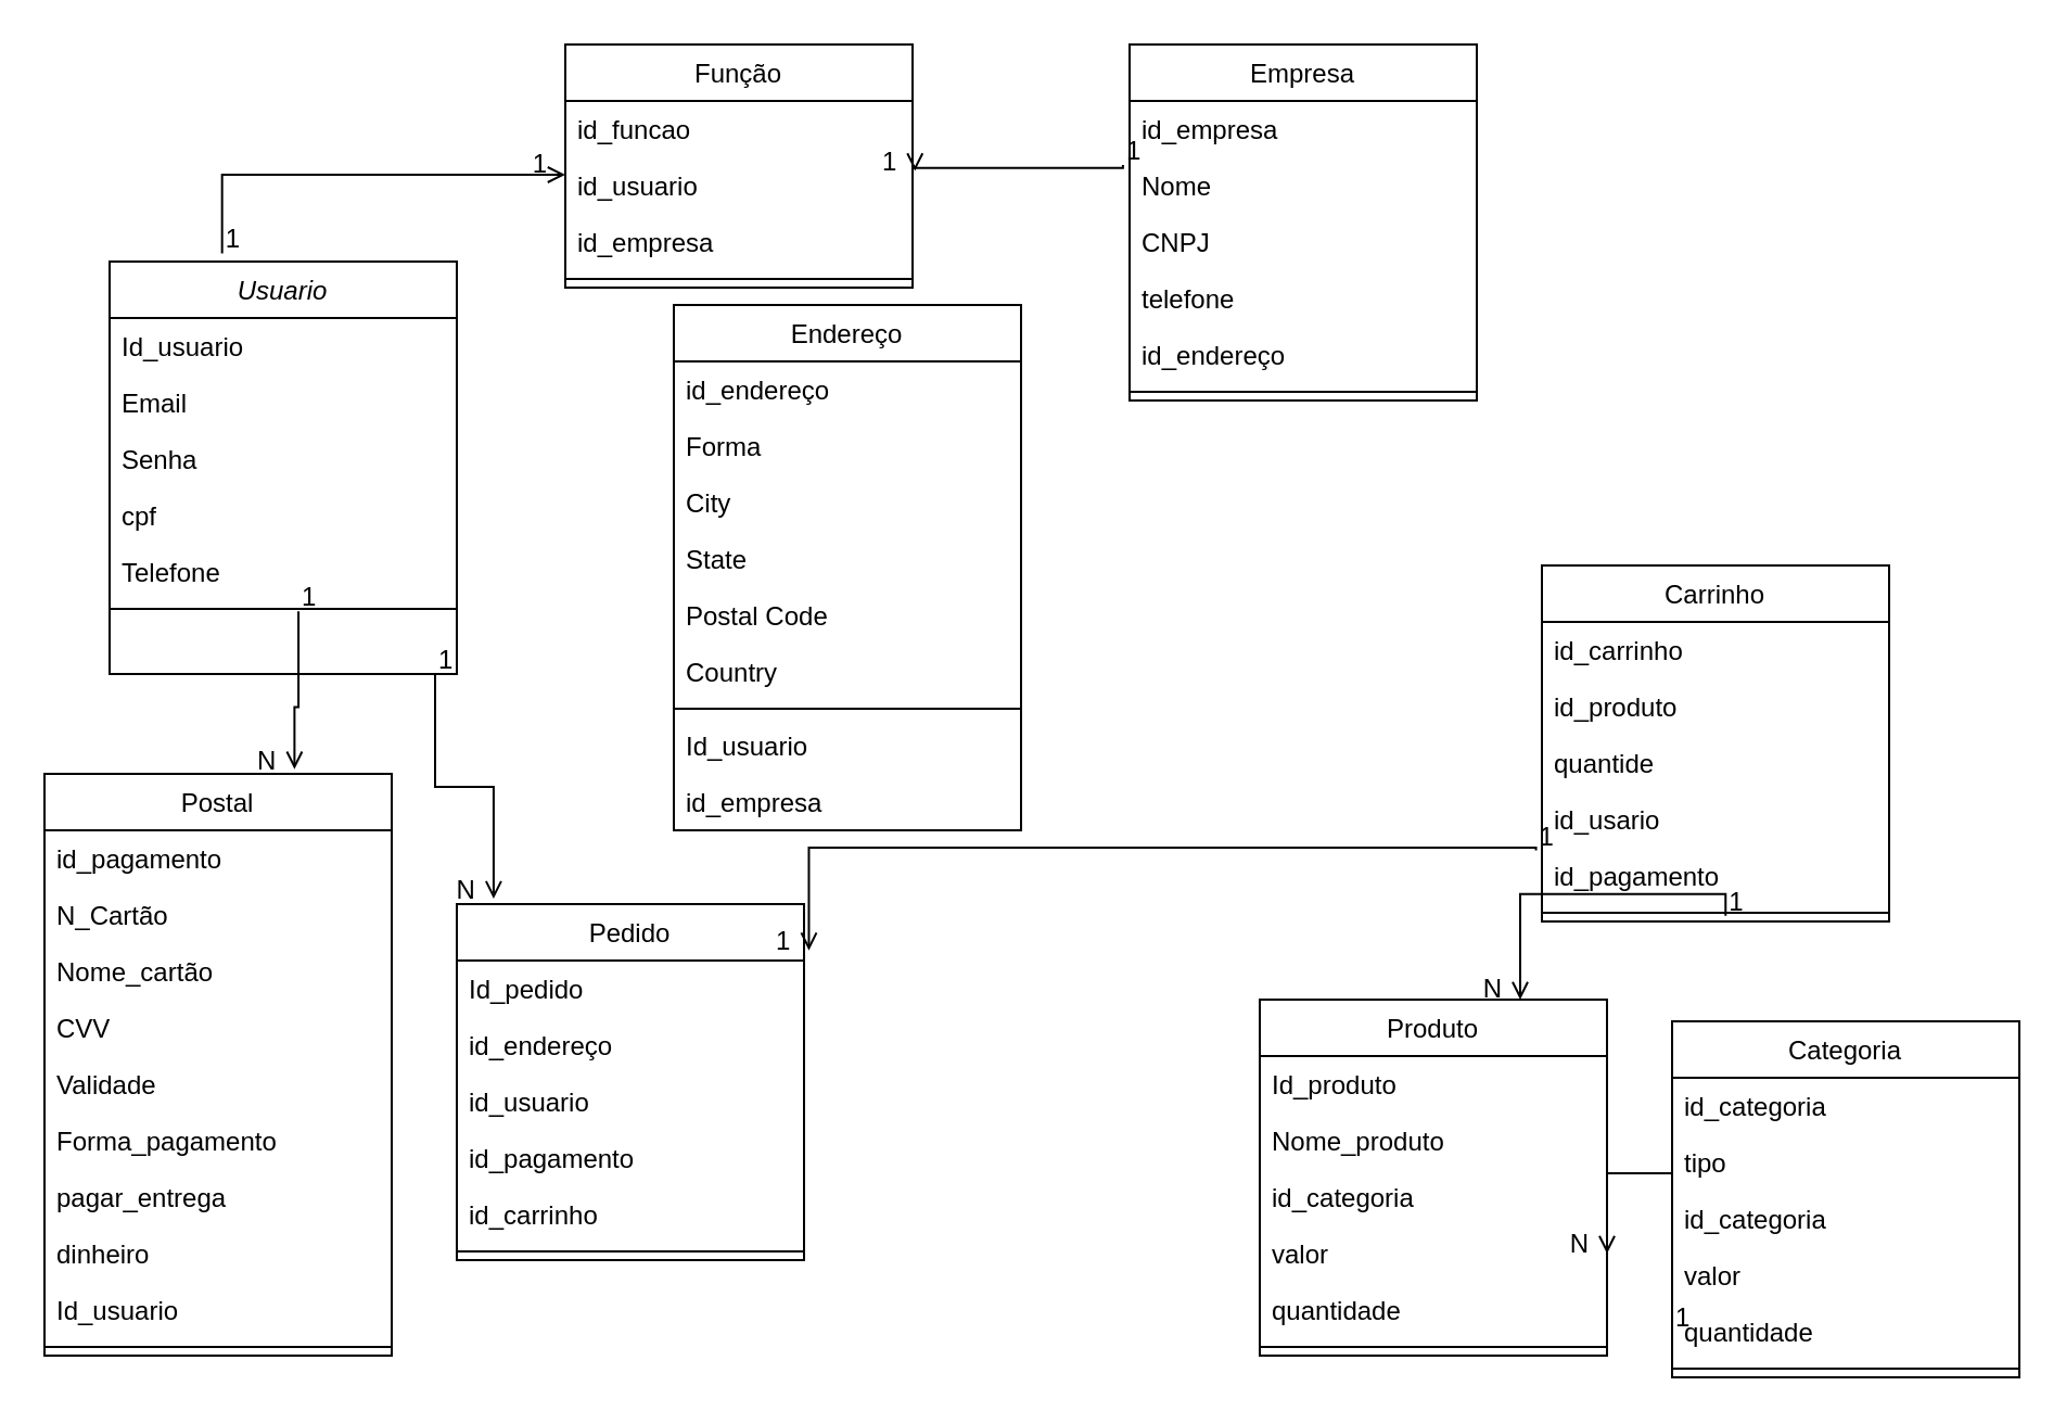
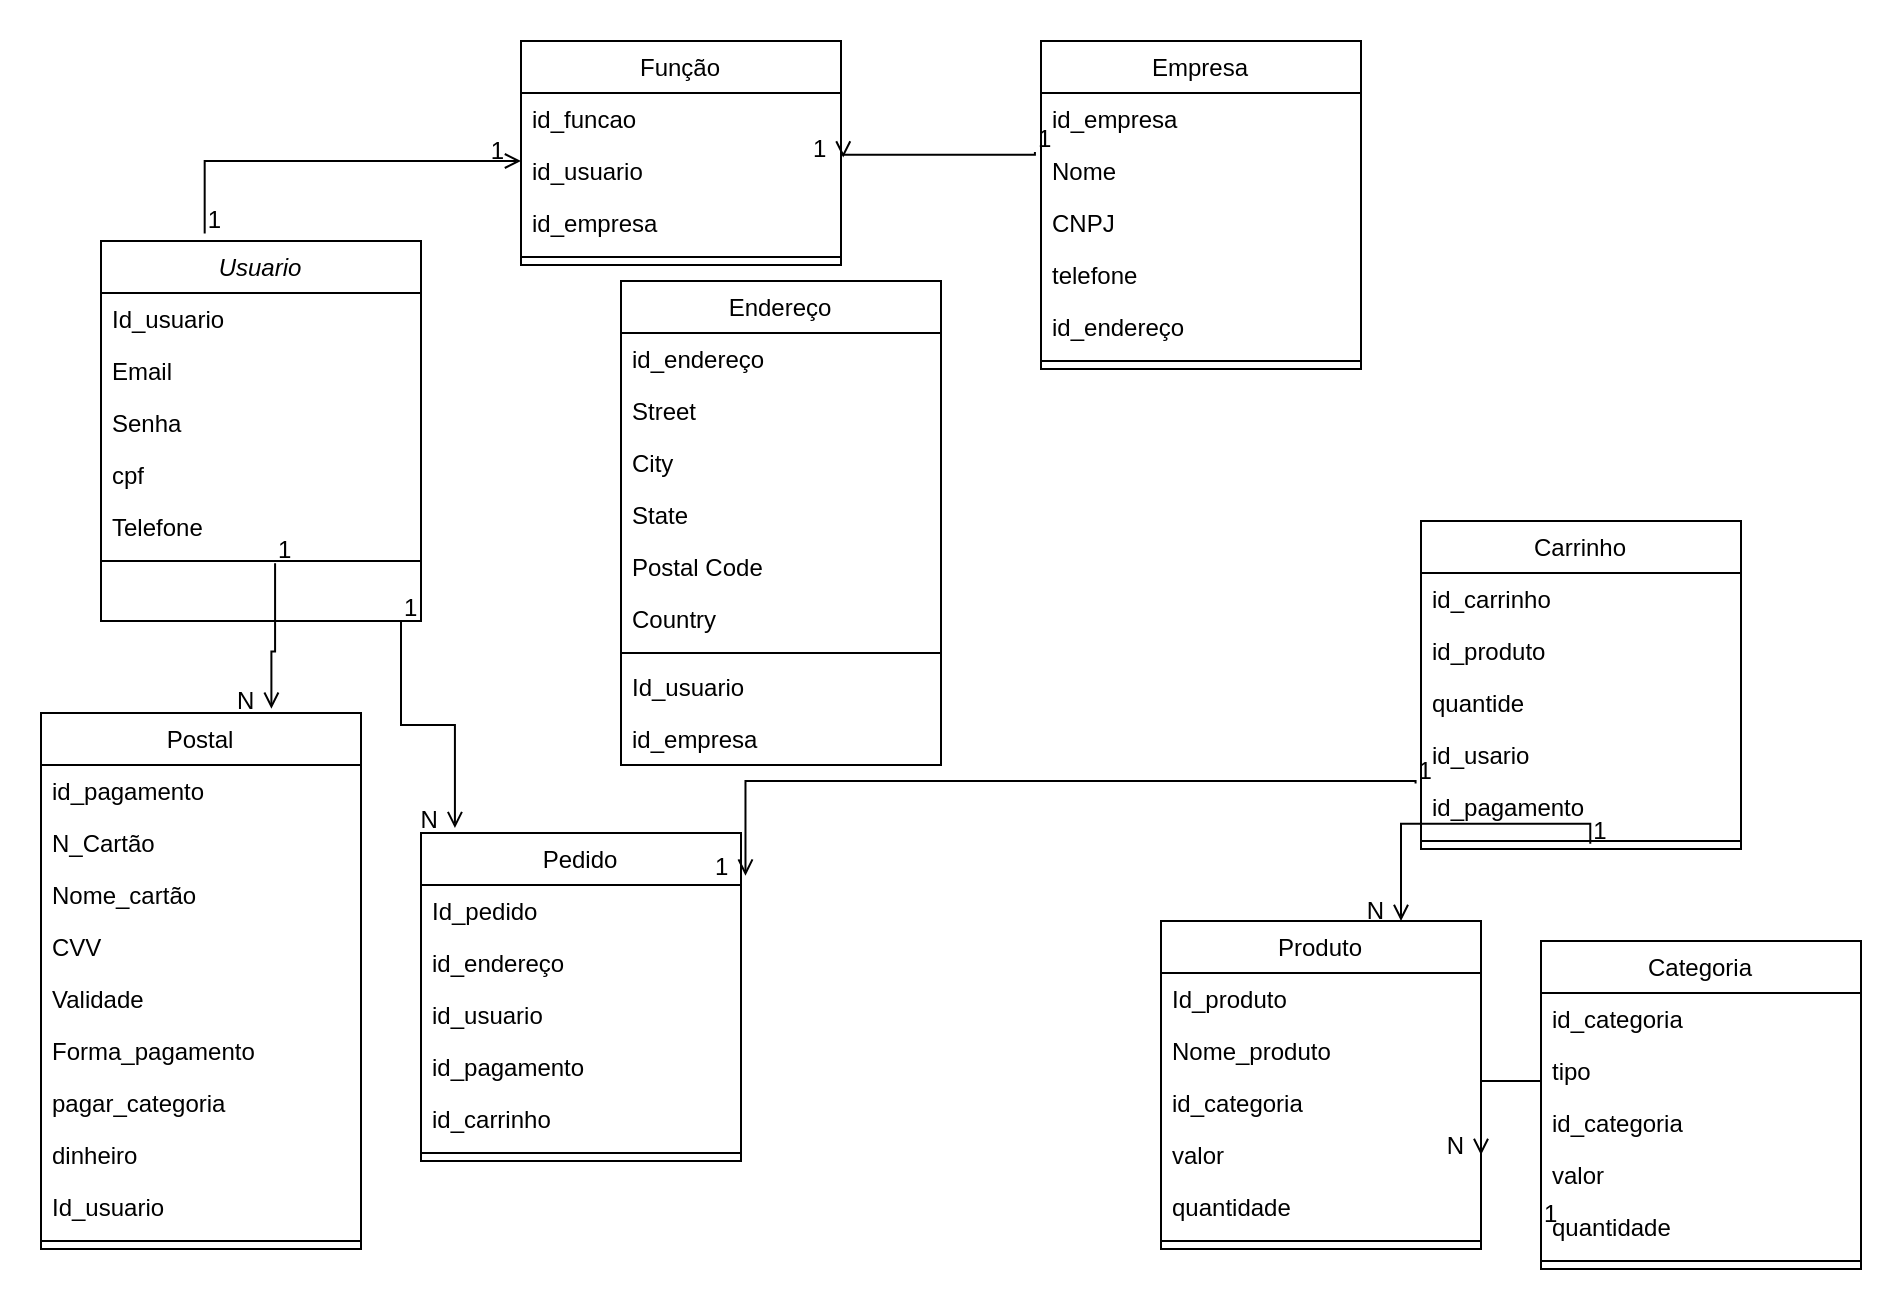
- <mxCell id="29" value="Forma" style="text;align=left;verticalAlign=top;spacingLeft=4;spacingRight=4;overflow=hidden;rotatable=0;points=[[0,0.5],[1,0.5]];portConstraint=eastwest;" parent="27" vertex="1"><mxGeometry y="52" width="160" height="26" as="geometry" /></mxCell>
+ <mxCell id="29" value="Street" style="text;align=left;verticalAlign=top;spacingLeft=4;spacingRight=4;overflow=hidden;rotatable=0;points=[[0,0.5],[1,0.5]];portConstraint=eastwest;" parent="27" vertex="1"><mxGeometry y="52" width="160" height="26" as="geometry" /></mxCell>
- <mxCell id="23" value="pagar_entrega&#10;" style="text;align=left;verticalAlign=top;spacingLeft=4;spacingRight=4;overflow=hidden;rotatable=0;points=[[0,0.5],[1,0.5]];portConstraint=eastwest;" vertex="1" parent="16"><mxGeometry y="182" width="160" height="26" as="geometry" /></mxCell>
+ <mxCell id="23" value="pagar_categoria&#10;" style="text;align=left;verticalAlign=top;spacingLeft=4;spacingRight=4;overflow=hidden;rotatable=0;points=[[0,0.5],[1,0.5]];portConstraint=eastwest;" vertex="1" parent="16"><mxGeometry y="182" width="160" height="26" as="geometry" /></mxCell>
